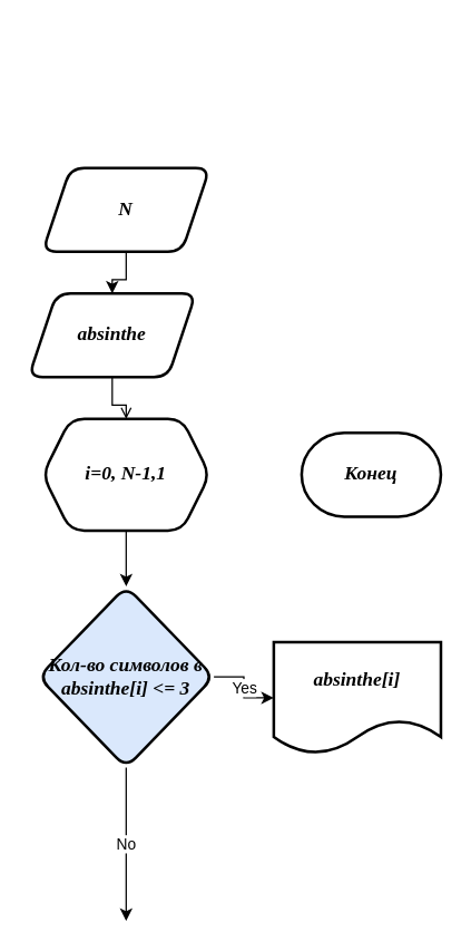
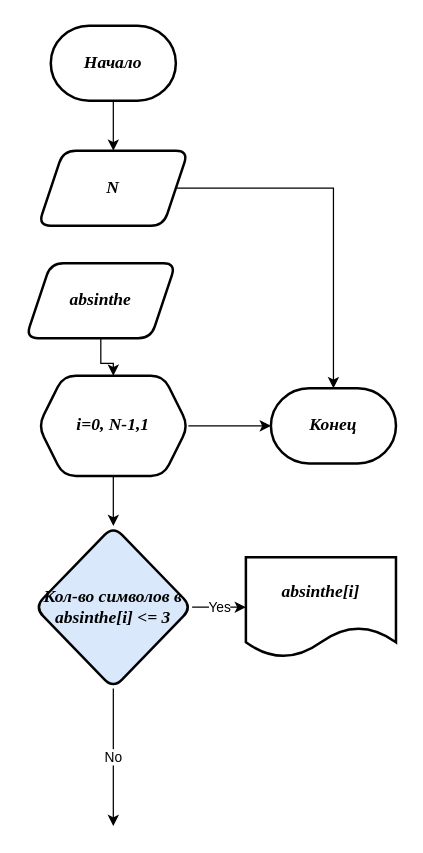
+ <mxCell id="3" value="Начало" style="strokeWidth=2;html=1;shape=mxgraph.flowchart.terminator;whiteSpace=wrap;fontFamily=Times New Roman;fontStyle=3;fontSize=14;" parent="1" vertex="1"><mxGeometry x="40" y="20" width="100" height="60" as="geometry" /></mxCell>
+ <mxCell id="2" value="" style="edgeStyle=orthogonalEdgeStyle;rounded=0;orthogonalLoop=1;jettySize=auto;html=1;fontFamily=Times New Roman;fontStyle=3;fontSize=14;" parent="1" source="3" target="5" edge="1"><mxGeometry relative="1" as="geometry" /></mxCell>
- <mxCell id="4" value="" style="edgeStyle=orthogonalEdgeStyle;rounded=0;orthogonalLoop=1;jettySize=auto;html=1;" edge="1" parent="1" source="5" target="7"><mxGeometry relative="1" as="geometry" /></mxCell>
+ <mxCell id="4" value="" style="edgeStyle=orthogonalEdgeStyle;rounded=0;orthogonalLoop=1;jettySize=auto;html=1;" edge="1" parent="1" source="5" target="15"><mxGeometry relative="1" as="geometry" /></mxCell>
- <mxCell id="6" value="" style="edgeStyle=orthogonalEdgeStyle;rounded=0;orthogonalLoop=1;jettySize=auto;html=1;endArrow=open;" edge="1" parent="1" source="7" target="10"><mxGeometry relative="1" as="geometry" /></mxCell>
+ <mxCell id="6" value="" style="edgeStyle=orthogonalEdgeStyle;rounded=0;orthogonalLoop=1;jettySize=auto;html=1;" edge="1" parent="1" source="7" target="10"><mxGeometry relative="1" as="geometry" /></mxCell>
+ <mxCell id="9" style="edgeStyle=orthogonalEdgeStyle;rounded=1;orthogonalLoop=1;jettySize=auto;html=1;entryX=0;entryY=0.5;entryDx=0;entryDy=0;entryPerimeter=0;" edge="1" parent="1" source="10" target="15"><mxGeometry relative="1" as="geometry" /></mxCell>
- <mxCell id="14" value="absinthe[i]" style="shape=document;whiteSpace=wrap;html=1;boundedLbl=1;rounded=1;fontFamily=Times New Roman;fontSize=14;fontStyle=3;strokeWidth=2;" vertex="1" parent="1"><mxGeometry x="196" y="460" width="120" height="80" as="geometry" /></mxCell>
+ <mxCell id="14" value="absinthe[i]" style="shape=document;whiteSpace=wrap;html=1;boundedLbl=1;rounded=1;fontFamily=Times New Roman;fontSize=14;fontStyle=3;strokeWidth=2;" vertex="1" parent="1"><mxGeometry x="196" y="445" width="120" height="80" as="geometry" /></mxCell>
